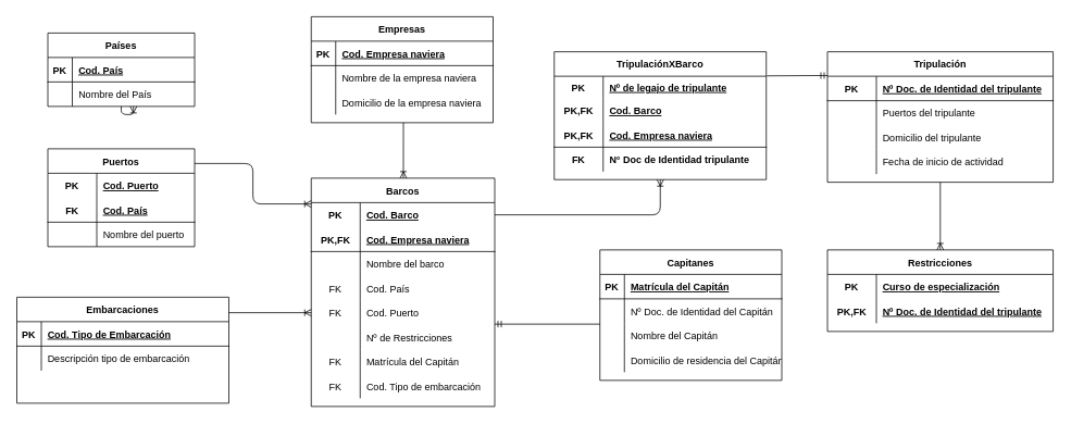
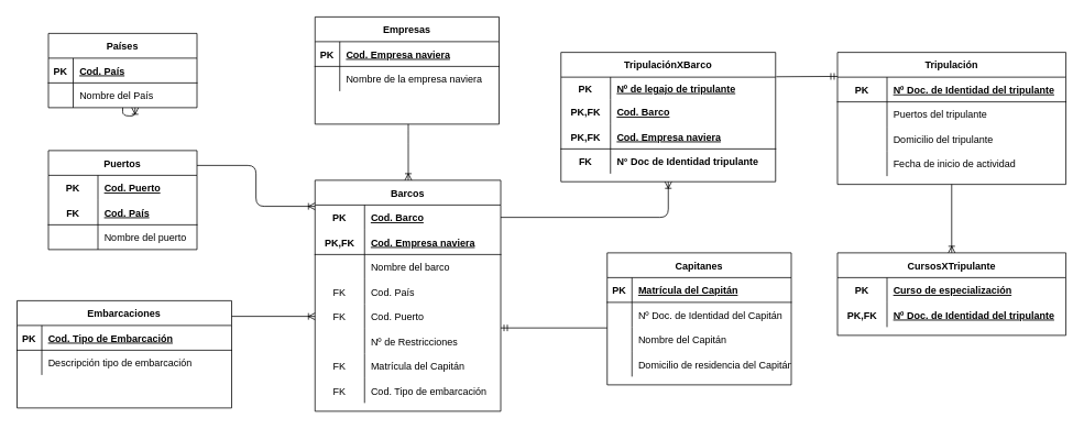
- <mxCell id="62" value="Domicilio de la empresa naviera" style="shape=partialRectangle;connectable=0;fillColor=none;top=0;left=0;bottom=0;right=0;align=left;spacingLeft=6;overflow=hidden;" parent="60" vertex="1"><mxGeometry x="30" width="193" height="30" as="geometry" /></mxCell>
- <mxCell id="76" value="Restricciones" style="shape=table;startSize=30;container=1;collapsible=1;childLayout=tableLayout;fixedRows=1;rowLines=0;fontStyle=1;align=center;resizeLast=1;" parent="1" vertex="1"><mxGeometry x="1014" y="306" width="276.75" height="100" as="geometry" /></mxCell>
+ <mxCell id="76" value="CursosXTripulante" style="shape=table;startSize=30;container=1;collapsible=1;childLayout=tableLayout;fixedRows=1;rowLines=0;fontStyle=1;align=center;resizeLast=1;" parent="1" vertex="1"><mxGeometry x="1014" y="306" width="276.75" height="100" as="geometry" /></mxCell>
